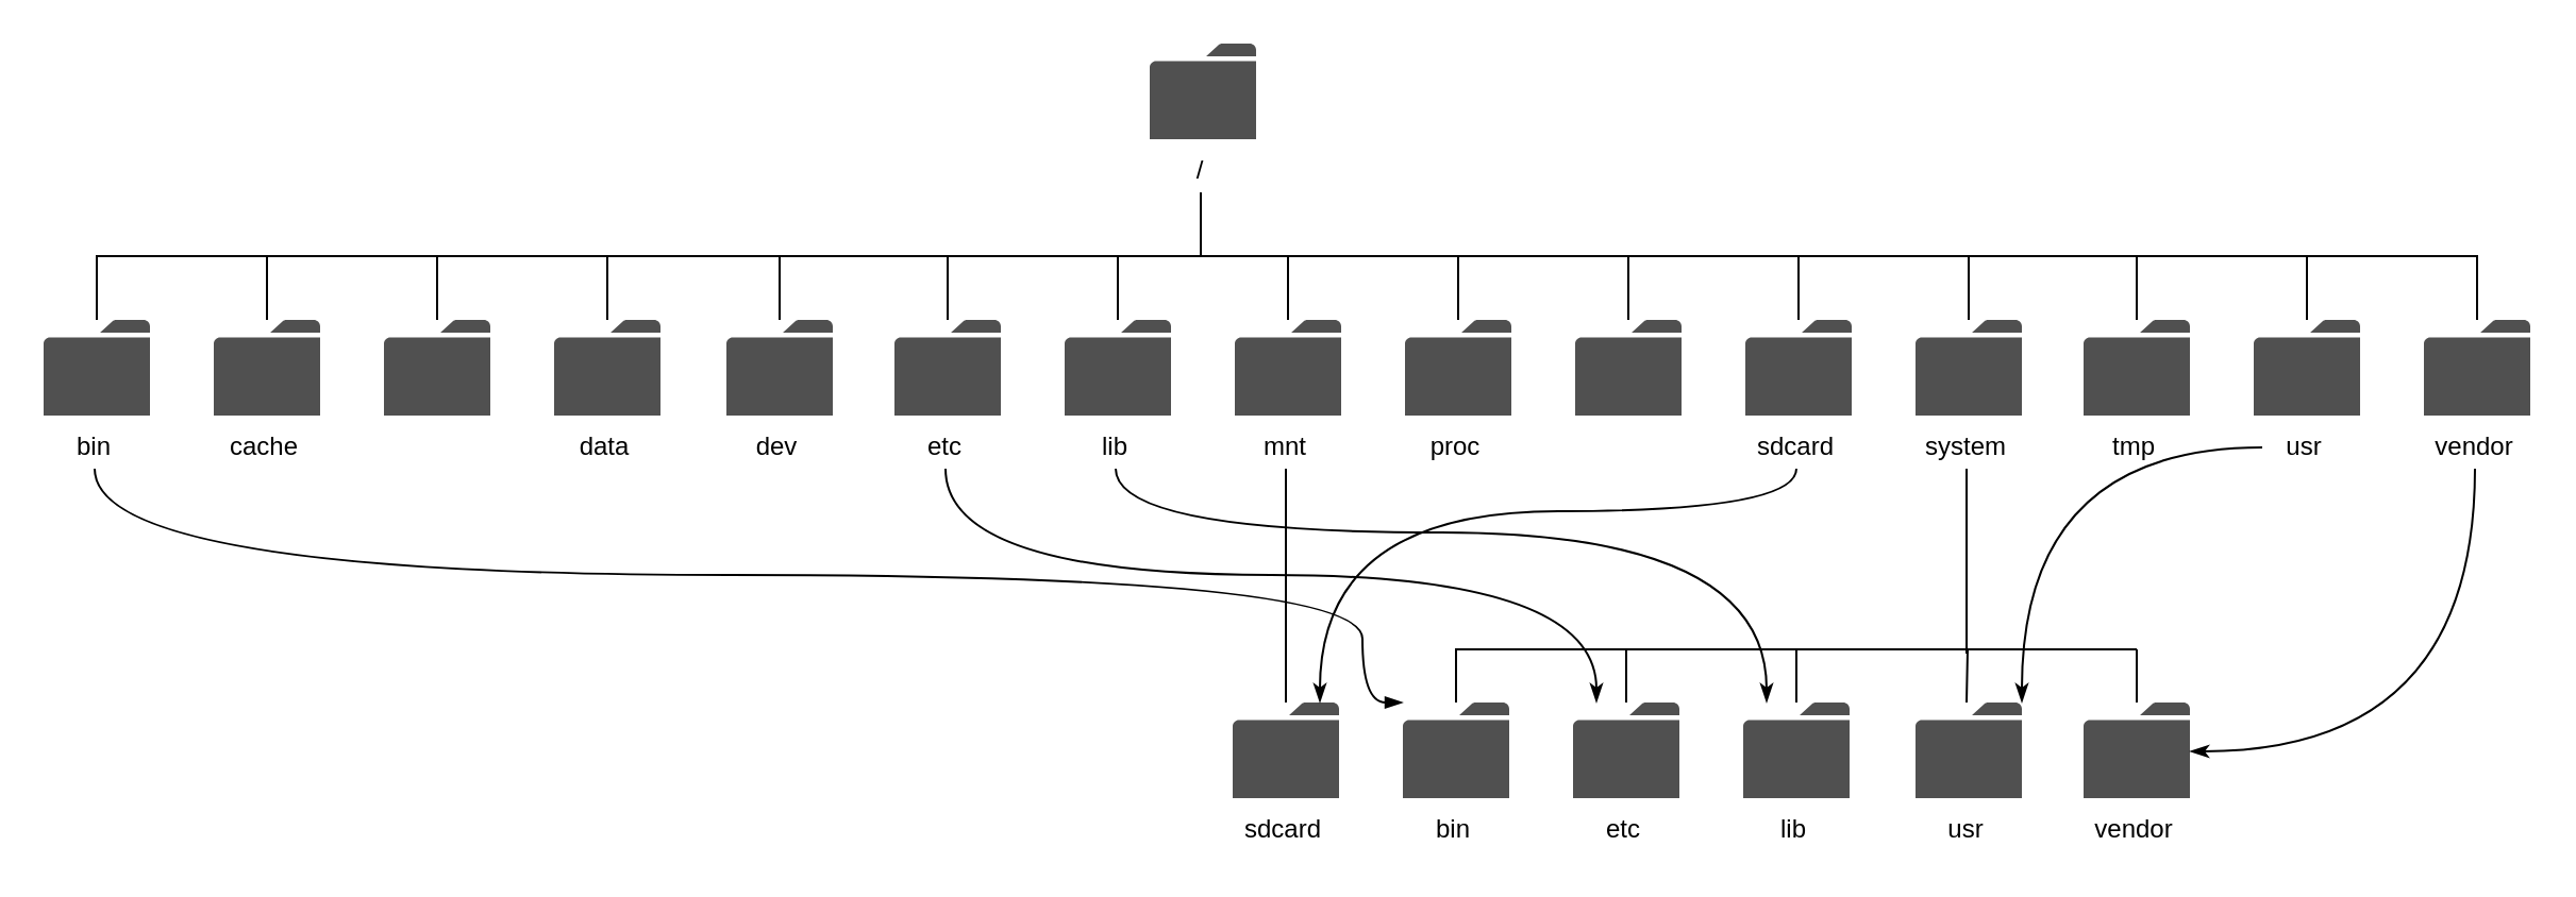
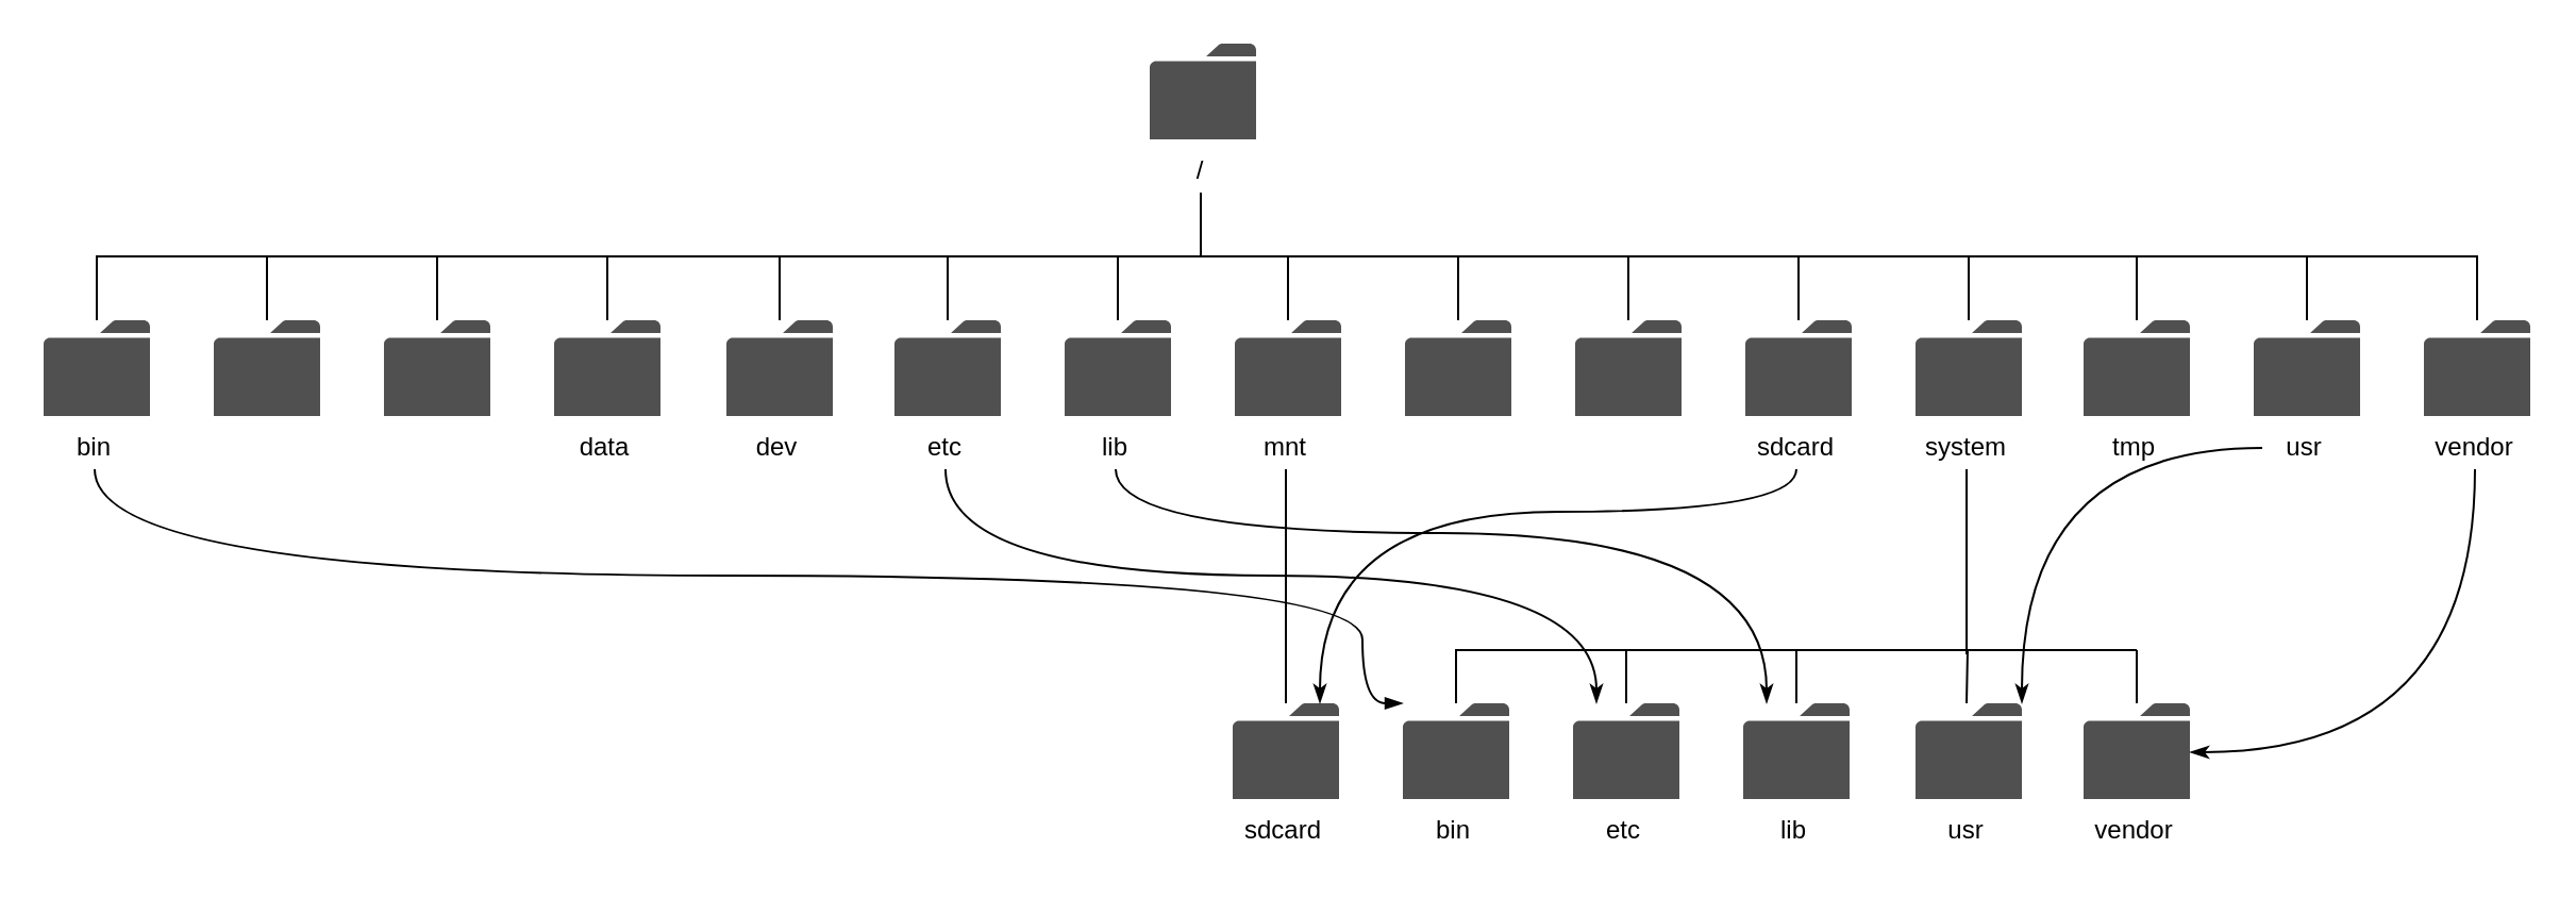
- <mxCell id="29" value="cache" style="text;html=1;strokeColor=none;fillColor=none;align=center;verticalAlign=middle;whiteSpace=wrap;rounded=0;" parent="27" vertex="1"><mxGeometry x="4" y="50" width="40" height="20" as="geometry" /></mxCell>
- <mxCell id="18" value="proc" style="text;html=1;strokeColor=none;fillColor=none;align=center;verticalAlign=middle;whiteSpace=wrap;rounded=0;" parent="16" vertex="1"><mxGeometry x="4" y="50" width="40" height="20" as="geometry" /></mxCell>
